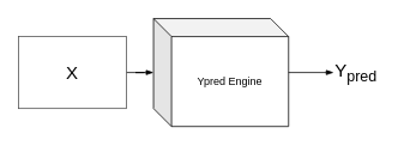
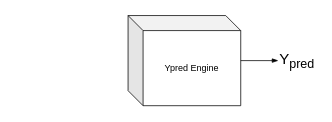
- <mxCell id="5" value="&lt;font style=&quot;font-size: 20px&quot;&gt;X&lt;/font&gt;" style="rounded=0;whiteSpace=wrap;html=1;strokeColor=#4D4D4D;fillColor=none;" vertex="1" parent="1"><mxGeometry x="20" y="40" width="120" height="80" as="geometry" /></mxCell>
- <mxCell id="4" style="edgeStyle=orthogonalEdgeStyle;rounded=0;orthogonalLoop=1;jettySize=auto;html=1;endArrow=blockThin;endFill=1;" edge="1" parent="1" source="5" target="3"><mxGeometry relative="1" as="geometry" /></mxCell>
